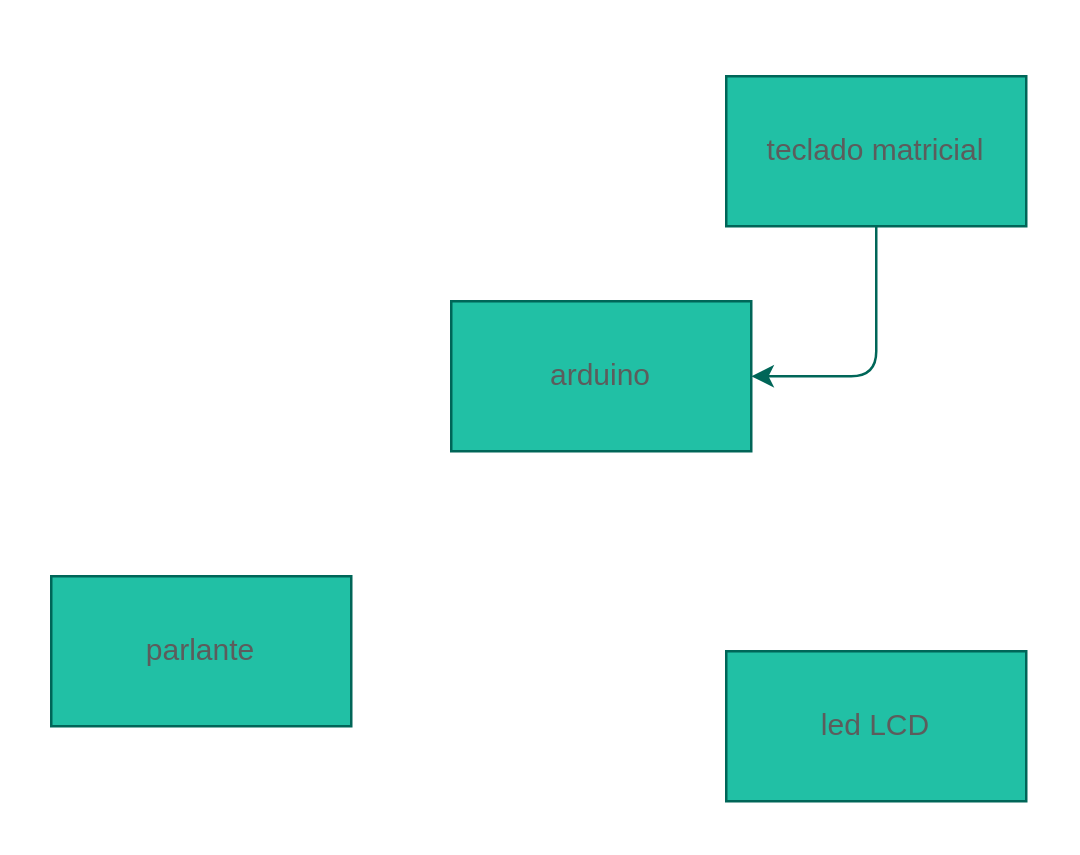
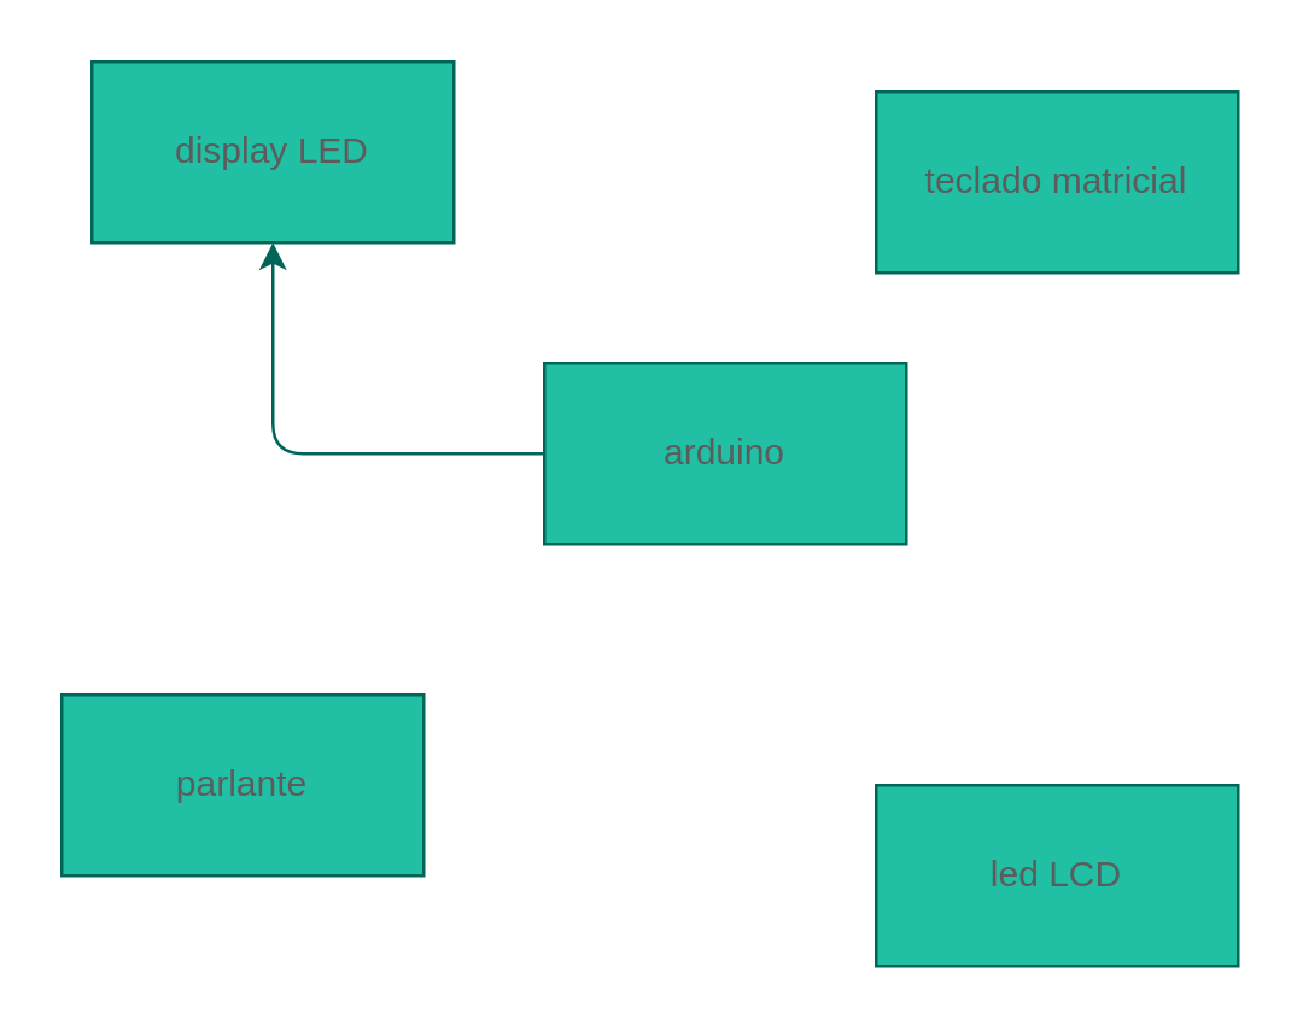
+ <mxCell id="2" value="display LED" style="rounded=0;whiteSpace=wrap;html=1;sketch=0;fontColor=#5C5C5C;strokeColor=#006658;fillColor=#21C0A5;" vertex="1" parent="1"><mxGeometry x="30" y="20" width="120" height="60" as="geometry" /></mxCell>
- <mxCell id="3" style="edgeStyle=orthogonalEdgeStyle;curved=0;rounded=1;sketch=0;orthogonalLoop=1;jettySize=auto;html=1;entryX=1;entryY=0.5;entryDx=0;entryDy=0;fontColor=#5C5C5C;strokeColor=#006658;fillColor=#21C0A5;" edge="1" parent="1" source="4" target="8"><mxGeometry relative="1" as="geometry" /></mxCell>
+ <mxCell id="7" style="edgeStyle=orthogonalEdgeStyle;curved=0;rounded=1;sketch=0;orthogonalLoop=1;jettySize=auto;html=1;entryX=0.5;entryY=1;entryDx=0;entryDy=0;fontColor=#5C5C5C;strokeColor=#006658;fillColor=#21C0A5;" edge="1" parent="1" source="8" target="2"><mxGeometry relative="1" as="geometry" /></mxCell>
